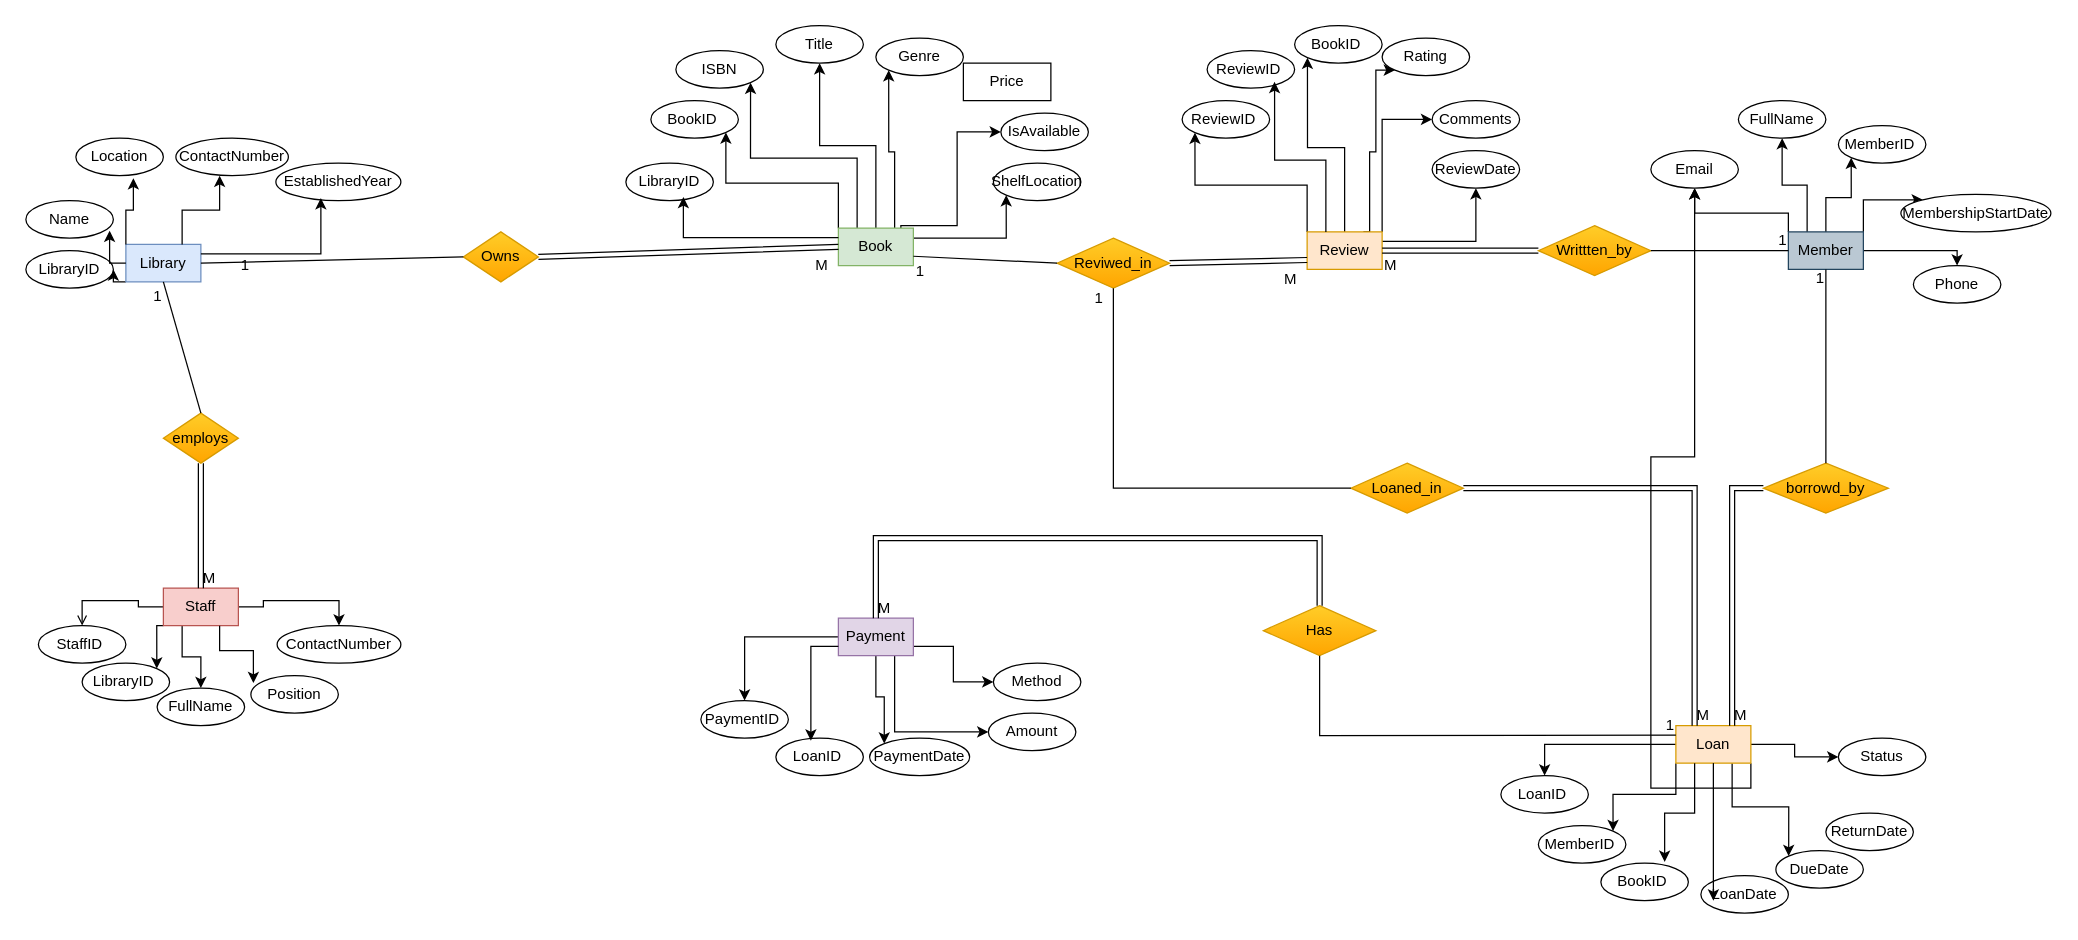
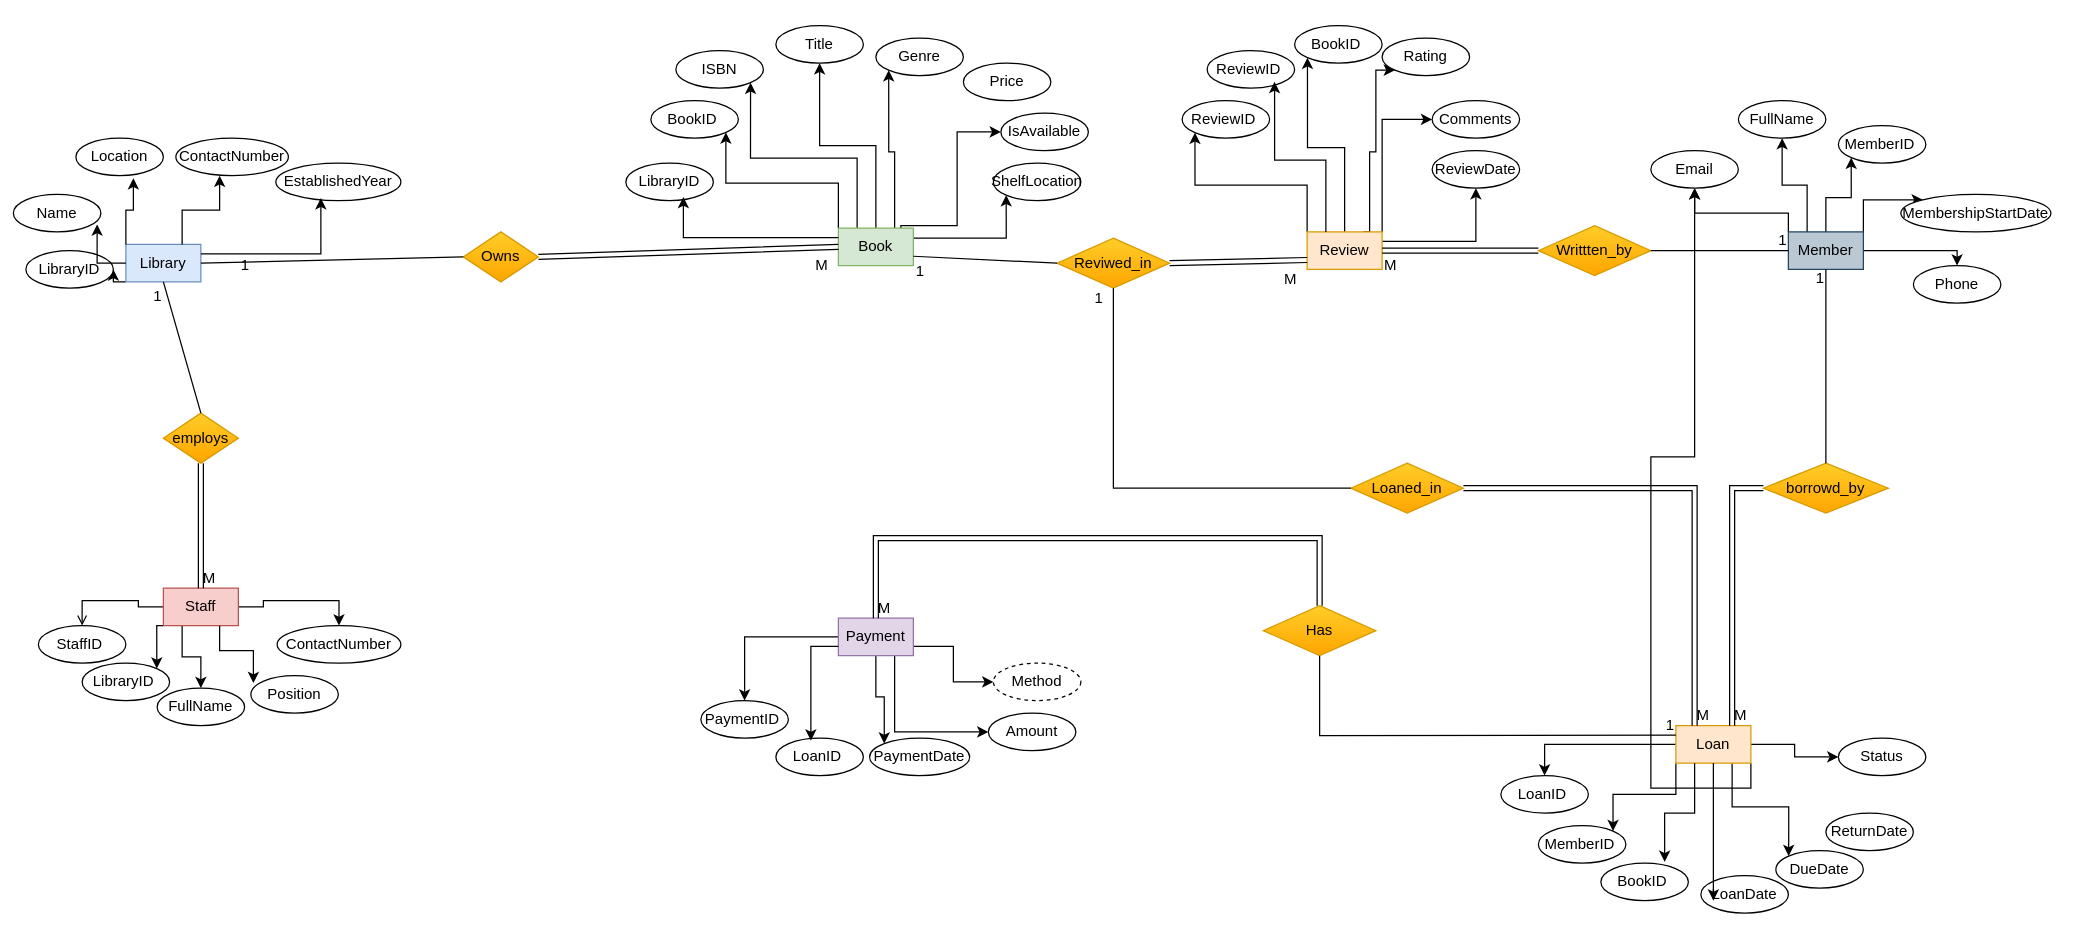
- <mxCell id="49" value="Price" style="whiteSpace=wrap;html=1;rounded=0;" parent="1" vertex="1"><mxGeometry x="770" y="50" width="70" height="30" as="geometry" /></mxCell>
+ <mxCell id="49" value="Price" style="ellipse;whiteSpace=wrap;html=1;" parent="1" vertex="1"><mxGeometry x="770" y="50" width="70" height="30" as="geometry" /></mxCell>
- <mxCell id="42" value="Name" style="ellipse;whiteSpace=wrap;html=1;" parent="1" vertex="1"><mxGeometry x="20" y="160" width="70" height="30" as="geometry" /></mxCell>
+ <mxCell id="42" value="Name" style="ellipse;whiteSpace=wrap;html=1;" parent="1" vertex="1"><mxGeometry x="10" y="155" width="70" height="30" as="geometry" /></mxCell>
- <mxCell id="72" value="Method" style="ellipse;whiteSpace=wrap;html=1;" parent="1" vertex="1"><mxGeometry x="794" y="530" width="70" height="30" as="geometry" /></mxCell>
+ <mxCell id="72" value="Method" style="ellipse;whiteSpace=wrap;html=1;dashed=1;" parent="1" vertex="1"><mxGeometry x="794" y="530" width="70" height="30" as="geometry" /></mxCell>
